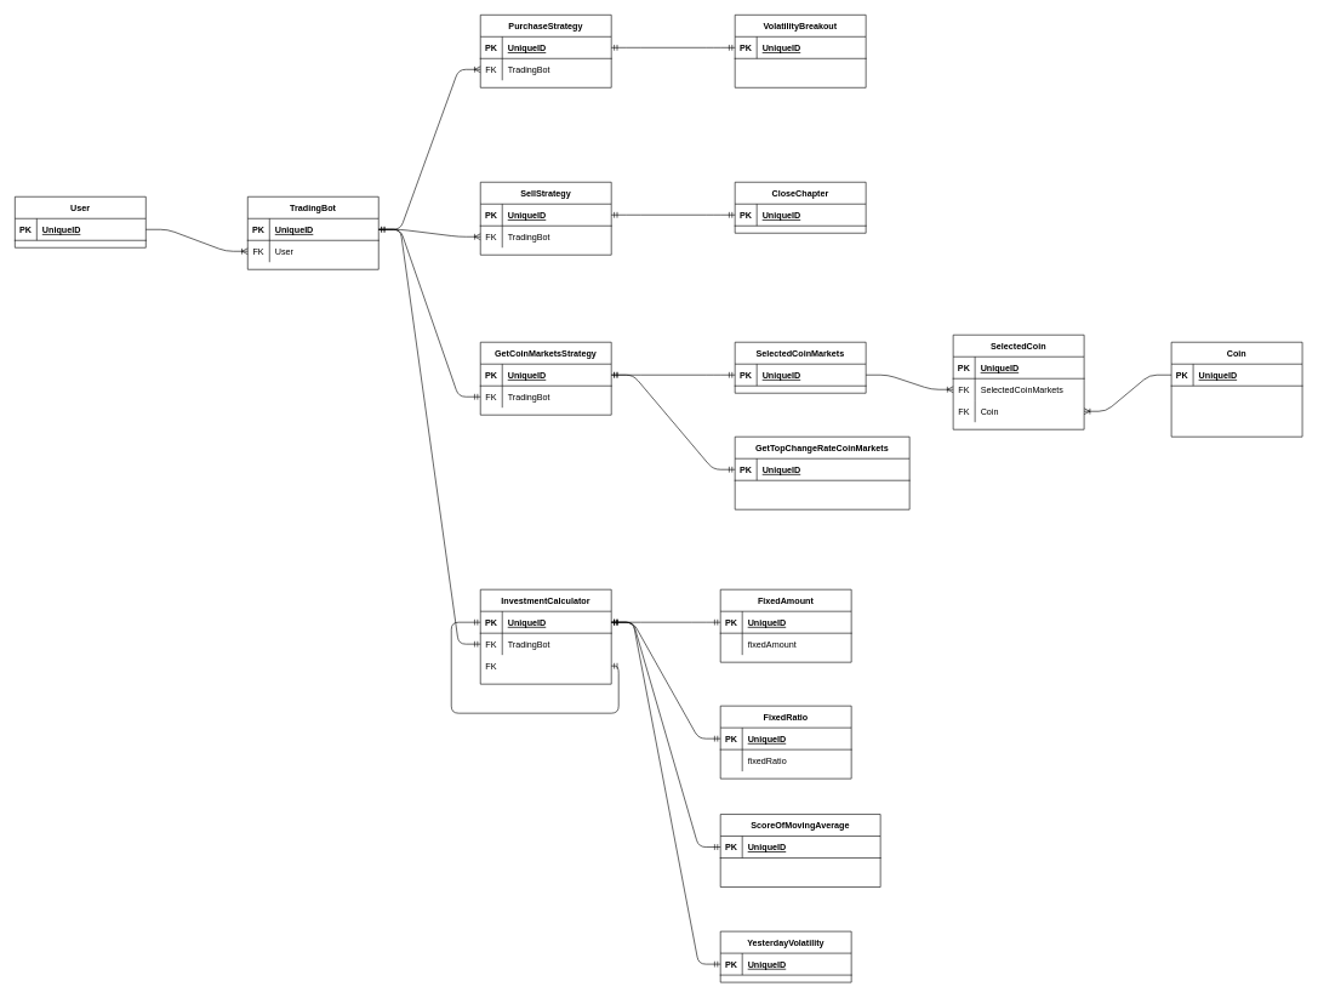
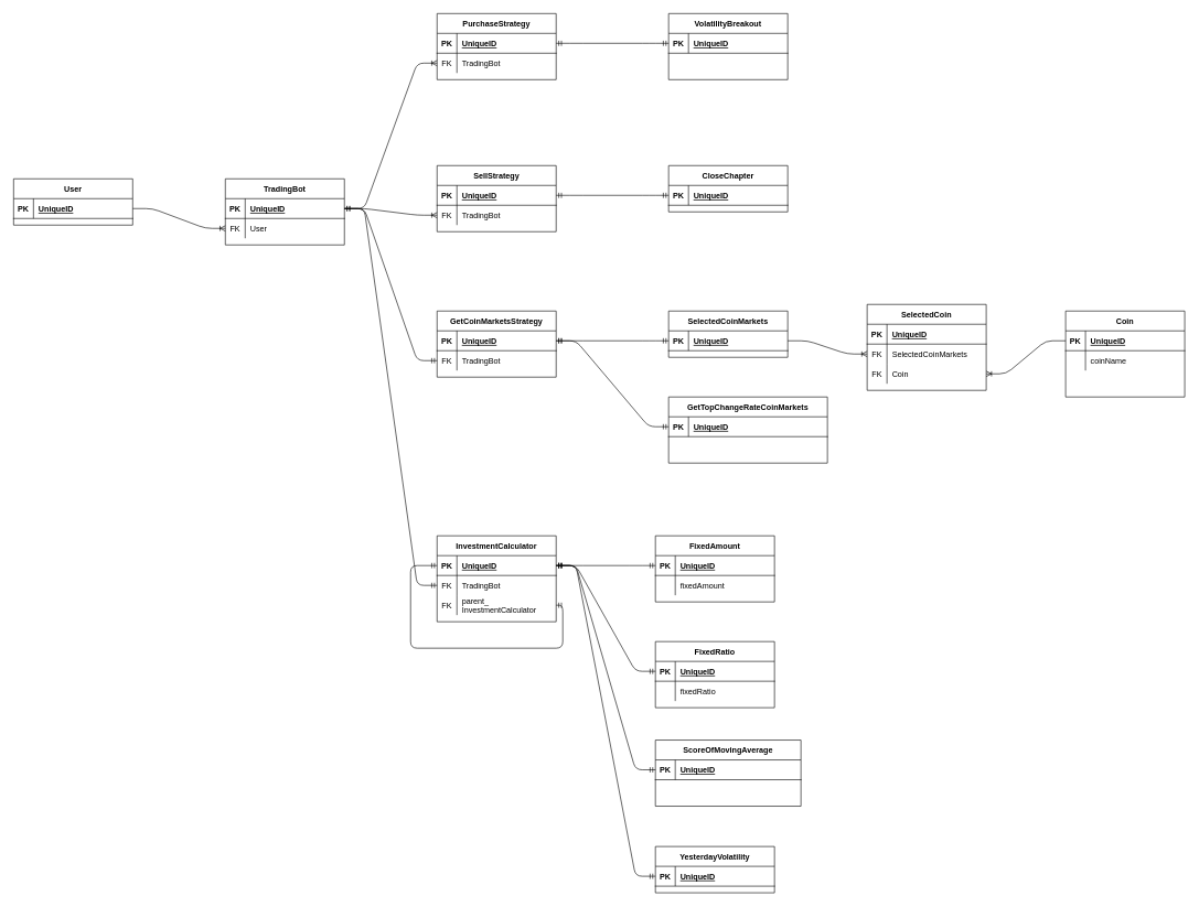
+ <mxCell id="19" value="coinName" style="shape=partialRectangle;connectable=0;fillColor=none;top=0;left=0;bottom=0;right=0;align=left;spacingLeft=6;overflow=hidden;" vertex="1" parent="17"><mxGeometry x="30" width="150" height="30" as="geometry" /></mxCell>
+ <mxCell id="90" value="parent_&#10;InvestmentCalculator" style="shape=partialRectangle;connectable=0;fillColor=none;top=0;left=0;bottom=0;right=0;align=left;spacingLeft=6;overflow=hidden;" vertex="1" parent="88"><mxGeometry x="30" width="150" height="30" as="geometry" /></mxCell>
